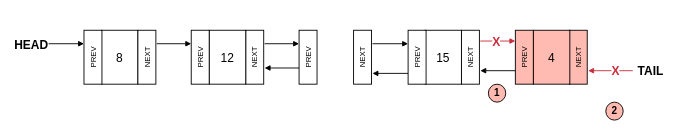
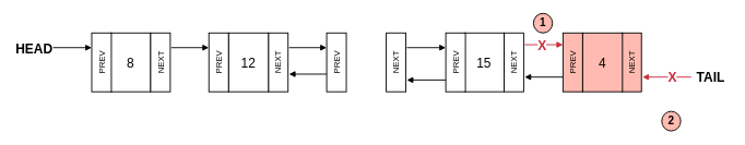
- <mxCell id="39" value="1" style="html=1;overflow=block;blockSpacing=1;whiteSpace=wrap;ellipse;fontSize=16.7;fontColor=default;fontStyle=1;spacing=3.8;strokeOpacity=100;fillOpacity=100;fillColor=#ffbbb1;strokeWidth=1.5;" vertex="1" parent="1"><mxGeometry x="814" y="140" width="29" height="30" as="geometry" /></mxCell>
+ <mxCell id="39" value="1" style="html=1;overflow=block;blockSpacing=1;whiteSpace=wrap;ellipse;fontSize=16.7;fontColor=default;fontStyle=1;spacing=3.8;strokeOpacity=100;fillOpacity=100;fillColor=#ffbbb1;strokeWidth=1.5;" vertex="1" parent="1"><mxGeometry x="814" y="20" width="29" height="30" as="geometry" /></mxCell>
